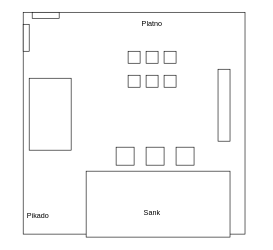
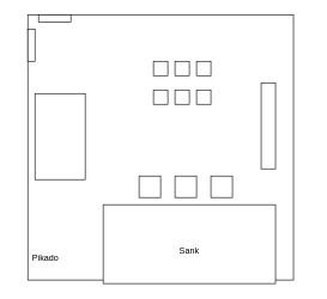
- <mxCell id="6" value="Platno" style="text;html=1;strokeColor=none;fillColor=none;align=center;verticalAlign=middle;whiteSpace=wrap;rounded=0;" vertex="1" parent="1"><mxGeometry x="223" y="25" width="60" height="30" as="geometry" /></mxCell>
- <mxCell id="5" value="Sank" style="text;html=1;strokeColor=none;fillColor=none;align=center;verticalAlign=middle;whiteSpace=wrap;rounded=0;" vertex="1" parent="1"><mxGeometry x="193" y="330" width="120" height="50" as="geometry" /></mxCell>
+ <mxCell id="5" value="Sank" style="text;html=1;strokeColor=none;fillColor=none;align=center;verticalAlign=middle;whiteSpace=wrap;rounded=0;" vertex="1" parent="1"><mxGeometry x="203" y="325" width="120" height="50" as="geometry" /></mxCell>
